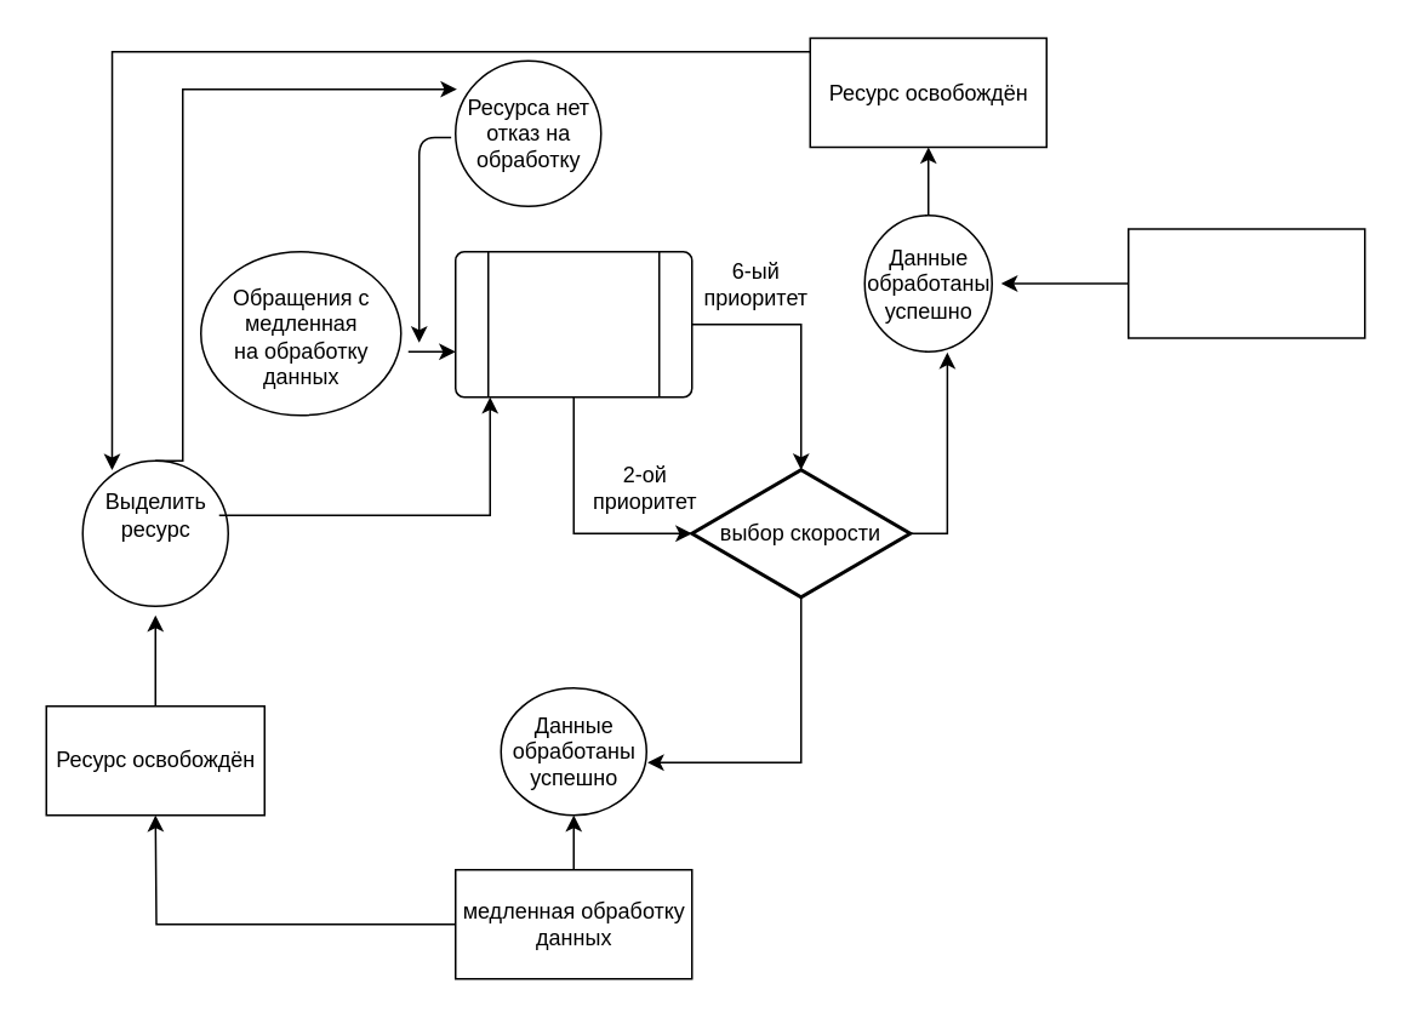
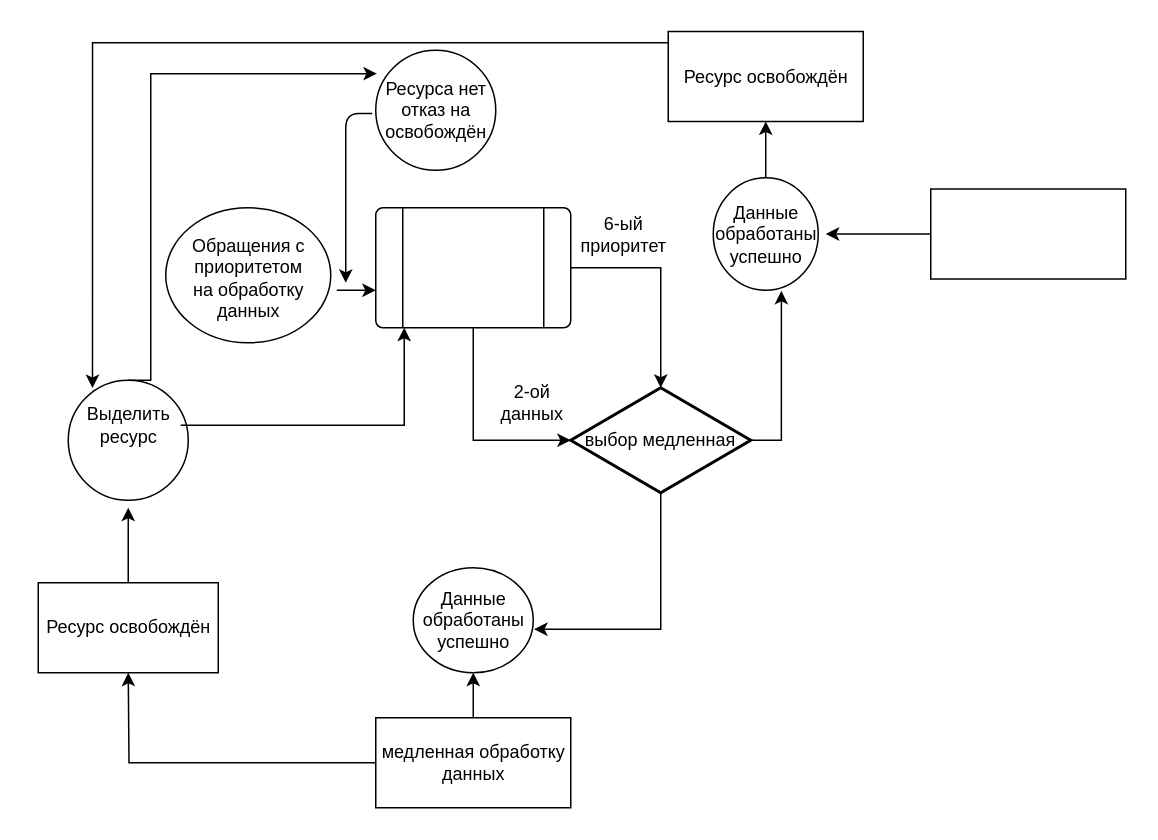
- <mxCell id="21" value="&lt;font style=&quot;vertical-align: inherit&quot;&gt;&lt;font style=&quot;vertical-align: inherit&quot;&gt;&lt;font style=&quot;vertical-align: inherit&quot;&gt;&lt;font style=&quot;vertical-align: inherit&quot;&gt;&lt;font style=&quot;vertical-align: inherit&quot;&gt;&lt;font style=&quot;vertical-align: inherit&quot;&gt;&lt;font style=&quot;vertical-align: inherit&quot;&gt;&lt;font style=&quot;vertical-align: inherit&quot;&gt;&lt;font style=&quot;vertical-align: inherit&quot;&gt;&lt;font style=&quot;vertical-align: inherit&quot;&gt;Ресурса нет&lt;br&gt;&lt;/font&gt;&lt;/font&gt;&lt;/font&gt;&lt;/font&gt;&lt;font style=&quot;vertical-align: inherit&quot;&gt;&lt;font style=&quot;vertical-align: inherit&quot;&gt;отказ на&lt;br&gt;&lt;/font&gt;&lt;/font&gt;&lt;font style=&quot;vertical-align: inherit&quot;&gt;&lt;font style=&quot;vertical-align: inherit&quot;&gt;обработку&lt;/font&gt;&lt;/font&gt;&lt;br&gt;&lt;/font&gt;&lt;/font&gt;&lt;/font&gt;&lt;/font&gt;&lt;/font&gt;&lt;/font&gt;" style="text;html=1;resizable=0;autosize=1;align=center;verticalAlign=middle;points=[];fillColor=none;strokeColor=none;rounded=0;" parent="1" vertex="1"><mxGeometry x="250" y="48" width="80" height="50" as="geometry" /></mxCell>
+ <mxCell id="21" value="&lt;font style=&quot;vertical-align: inherit&quot;&gt;&lt;font style=&quot;vertical-align: inherit&quot;&gt;&lt;font style=&quot;vertical-align: inherit&quot;&gt;&lt;font style=&quot;vertical-align: inherit&quot;&gt;&lt;font style=&quot;vertical-align: inherit&quot;&gt;&lt;font style=&quot;vertical-align: inherit&quot;&gt;&lt;font style=&quot;vertical-align: inherit&quot;&gt;&lt;font style=&quot;vertical-align: inherit&quot;&gt;&lt;font style=&quot;vertical-align: inherit&quot;&gt;&lt;font style=&quot;vertical-align: inherit&quot;&gt;Ресурса нет&lt;br&gt;&lt;/font&gt;&lt;/font&gt;&lt;/font&gt;&lt;/font&gt;&lt;font style=&quot;vertical-align: inherit&quot;&gt;&lt;font style=&quot;vertical-align: inherit&quot;&gt;отказ на&lt;br&gt;&lt;/font&gt;&lt;/font&gt;&lt;font style=&quot;vertical-align: inherit&quot;&gt;&lt;font style=&quot;vertical-align: inherit&quot;&gt;освобождён&lt;/font&gt;&lt;/font&gt;&lt;br&gt;&lt;/font&gt;&lt;/font&gt;&lt;/font&gt;&lt;/font&gt;&lt;/font&gt;&lt;/font&gt;" style="text;html=1;resizable=0;autosize=1;align=center;verticalAlign=middle;points=[];fillColor=none;strokeColor=none;rounded=0;" parent="1" vertex="1"><mxGeometry x="250" y="48" width="80" height="50" as="geometry" /></mxCell>
- <mxCell id="14" value="&lt;font style=&quot;vertical-align: inherit&quot;&gt;&lt;font style=&quot;vertical-align: inherit&quot;&gt;&lt;font style=&quot;vertical-align: inherit&quot;&gt;&lt;font style=&quot;vertical-align: inherit&quot;&gt;&lt;font style=&quot;vertical-align: inherit&quot;&gt;&lt;font style=&quot;vertical-align: inherit&quot;&gt;&lt;font style=&quot;vertical-align: inherit&quot;&gt;&lt;font style=&quot;vertical-align: inherit&quot;&gt;&lt;br&gt;&lt;font style=&quot;vertical-align: inherit&quot;&gt;&lt;font style=&quot;vertical-align: inherit&quot;&gt;&lt;font style=&quot;vertical-align: inherit&quot;&gt;&lt;font style=&quot;vertical-align: inherit&quot;&gt;&lt;font style=&quot;vertical-align: inherit&quot;&gt;&lt;font style=&quot;vertical-align: inherit&quot;&gt;&lt;font style=&quot;vertical-align: inherit&quot;&gt;&lt;/font&gt;&lt;br&gt;&lt;font style=&quot;vertical-align: inherit&quot;&gt;&lt;font style=&quot;vertical-align: inherit&quot;&gt;&lt;font style=&quot;vertical-align: inherit&quot;&gt;&lt;font style=&quot;vertical-align: inherit&quot;&gt;&lt;font style=&quot;vertical-align: inherit&quot;&gt;&lt;font style=&quot;vertical-align: inherit&quot;&gt;Обращения&amp;nbsp;&lt;/font&gt;&lt;/font&gt;&lt;/font&gt;&lt;/font&gt;&lt;/font&gt;&lt;font style=&quot;vertical-align: inherit&quot;&gt;&lt;font style=&quot;vertical-align: inherit&quot;&gt;&lt;font style=&quot;vertical-align: inherit&quot;&gt;&lt;font style=&quot;vertical-align: inherit&quot;&gt;&lt;font style=&quot;vertical-align: inherit&quot;&gt;с&lt;br&gt;&lt;/font&gt;&lt;/font&gt;&lt;/font&gt;&lt;/font&gt;&lt;/font&gt;&lt;font style=&quot;vertical-align: inherit&quot;&gt;&lt;font style=&quot;vertical-align: inherit&quot;&gt;&lt;font style=&quot;vertical-align: inherit&quot;&gt;&lt;font style=&quot;vertical-align: inherit&quot;&gt;&lt;font style=&quot;vertical-align: inherit&quot;&gt;медленная &lt;/font&gt;&lt;/font&gt;&lt;/font&gt;&lt;/font&gt;&lt;/font&gt;&lt;/font&gt;&lt;br&gt;&lt;font style=&quot;vertical-align: inherit&quot;&gt;&lt;font style=&quot;vertical-align: inherit&quot;&gt;&lt;font style=&quot;vertical-align: inherit&quot;&gt;&lt;font style=&quot;vertical-align: inherit&quot;&gt;&lt;font style=&quot;vertical-align: inherit&quot;&gt;&lt;font style=&quot;vertical-align: inherit&quot;&gt;на&amp;nbsp;&lt;/font&gt;&lt;/font&gt;&lt;/font&gt;&lt;/font&gt;&lt;/font&gt;&lt;/font&gt;&lt;/font&gt;&lt;/font&gt;&lt;/font&gt;&lt;/font&gt;&lt;/font&gt;&lt;/font&gt;&lt;/font&gt;&lt;/font&gt;&lt;font style=&quot;vertical-align: inherit&quot;&gt;&lt;font style=&quot;vertical-align: inherit&quot;&gt;&lt;font style=&quot;vertical-align: inherit&quot;&gt;&lt;font style=&quot;vertical-align: inherit&quot;&gt;&lt;font style=&quot;vertical-align: inherit&quot;&gt;&lt;font style=&quot;vertical-align: inherit&quot;&gt;&lt;font style=&quot;vertical-align: inherit&quot;&gt;&lt;font style=&quot;vertical-align: inherit&quot;&gt;&lt;font style=&quot;vertical-align: inherit&quot;&gt;&lt;font style=&quot;vertical-align: inherit&quot;&gt;&lt;font style=&quot;vertical-align: inherit&quot;&gt;&lt;font style=&quot;vertical-align: inherit&quot;&gt;&lt;font style=&quot;vertical-align: inherit&quot;&gt;&lt;font style=&quot;vertical-align: inherit&quot;&gt;обработку&lt;/font&gt;&lt;/font&gt;&lt;/font&gt;&lt;/font&gt;&lt;/font&gt;&lt;/font&gt;&lt;/font&gt;&lt;/font&gt;&lt;br&gt;&lt;/font&gt;&lt;/font&gt;&lt;/font&gt;&lt;/font&gt;&lt;/font&gt;&lt;/font&gt;&lt;font style=&quot;vertical-align: inherit&quot;&gt;&lt;font style=&quot;vertical-align: inherit&quot;&gt;&lt;font style=&quot;vertical-align: inherit&quot;&gt;&lt;font style=&quot;vertical-align: inherit&quot;&gt;&lt;font style=&quot;vertical-align: inherit&quot;&gt;&lt;font style=&quot;vertical-align: inherit&quot;&gt;&lt;font style=&quot;vertical-align: inherit&quot;&gt;&lt;font style=&quot;vertical-align: inherit&quot;&gt;&lt;font style=&quot;vertical-align: inherit&quot;&gt;&lt;font style=&quot;vertical-align: inherit&quot;&gt;данных&lt;/font&gt;&lt;/font&gt;&lt;/font&gt;&lt;/font&gt;&lt;/font&gt;&lt;/font&gt;&lt;/font&gt;&lt;/font&gt;&lt;/font&gt;&lt;/font&gt;&lt;br&gt;&lt;br&gt;&lt;/font&gt;&lt;/font&gt;&lt;/font&gt;&lt;/font&gt;&lt;/font&gt;&lt;/font&gt;" style="text;html=1;resizable=0;autosize=1;align=center;verticalAlign=middle;points=[];fillColor=none;strokeColor=none;rounded=0;" parent="1" vertex="1"><mxGeometry x="120" y="128" width="90" height="100" as="geometry" /></mxCell>
+ <mxCell id="14" value="&lt;font style=&quot;vertical-align: inherit&quot;&gt;&lt;font style=&quot;vertical-align: inherit&quot;&gt;&lt;font style=&quot;vertical-align: inherit&quot;&gt;&lt;font style=&quot;vertical-align: inherit&quot;&gt;&lt;font style=&quot;vertical-align: inherit&quot;&gt;&lt;font style=&quot;vertical-align: inherit&quot;&gt;&lt;font style=&quot;vertical-align: inherit&quot;&gt;&lt;font style=&quot;vertical-align: inherit&quot;&gt;&lt;br&gt;&lt;font style=&quot;vertical-align: inherit&quot;&gt;&lt;font style=&quot;vertical-align: inherit&quot;&gt;&lt;font style=&quot;vertical-align: inherit&quot;&gt;&lt;font style=&quot;vertical-align: inherit&quot;&gt;&lt;font style=&quot;vertical-align: inherit&quot;&gt;&lt;font style=&quot;vertical-align: inherit&quot;&gt;&lt;font style=&quot;vertical-align: inherit&quot;&gt;&lt;/font&gt;&lt;br&gt;&lt;font style=&quot;vertical-align: inherit&quot;&gt;&lt;font style=&quot;vertical-align: inherit&quot;&gt;&lt;font style=&quot;vertical-align: inherit&quot;&gt;&lt;font style=&quot;vertical-align: inherit&quot;&gt;&lt;font style=&quot;vertical-align: inherit&quot;&gt;&lt;font style=&quot;vertical-align: inherit&quot;&gt;Обращения&amp;nbsp;&lt;/font&gt;&lt;/font&gt;&lt;/font&gt;&lt;/font&gt;&lt;/font&gt;&lt;font style=&quot;vertical-align: inherit&quot;&gt;&lt;font style=&quot;vertical-align: inherit&quot;&gt;&lt;font style=&quot;vertical-align: inherit&quot;&gt;&lt;font style=&quot;vertical-align: inherit&quot;&gt;&lt;font style=&quot;vertical-align: inherit&quot;&gt;с&lt;br&gt;&lt;/font&gt;&lt;/font&gt;&lt;/font&gt;&lt;/font&gt;&lt;/font&gt;&lt;font style=&quot;vertical-align: inherit&quot;&gt;&lt;font style=&quot;vertical-align: inherit&quot;&gt;&lt;font style=&quot;vertical-align: inherit&quot;&gt;&lt;font style=&quot;vertical-align: inherit&quot;&gt;&lt;font style=&quot;vertical-align: inherit&quot;&gt;приоритетом &lt;/font&gt;&lt;/font&gt;&lt;/font&gt;&lt;/font&gt;&lt;/font&gt;&lt;/font&gt;&lt;br&gt;&lt;font style=&quot;vertical-align: inherit&quot;&gt;&lt;font style=&quot;vertical-align: inherit&quot;&gt;&lt;font style=&quot;vertical-align: inherit&quot;&gt;&lt;font style=&quot;vertical-align: inherit&quot;&gt;&lt;font style=&quot;vertical-align: inherit&quot;&gt;&lt;font style=&quot;vertical-align: inherit&quot;&gt;на&amp;nbsp;&lt;/font&gt;&lt;/font&gt;&lt;/font&gt;&lt;/font&gt;&lt;/font&gt;&lt;/font&gt;&lt;/font&gt;&lt;/font&gt;&lt;/font&gt;&lt;/font&gt;&lt;/font&gt;&lt;/font&gt;&lt;/font&gt;&lt;/font&gt;&lt;font style=&quot;vertical-align: inherit&quot;&gt;&lt;font style=&quot;vertical-align: inherit&quot;&gt;&lt;font style=&quot;vertical-align: inherit&quot;&gt;&lt;font style=&quot;vertical-align: inherit&quot;&gt;&lt;font style=&quot;vertical-align: inherit&quot;&gt;&lt;font style=&quot;vertical-align: inherit&quot;&gt;&lt;font style=&quot;vertical-align: inherit&quot;&gt;&lt;font style=&quot;vertical-align: inherit&quot;&gt;&lt;font style=&quot;vertical-align: inherit&quot;&gt;&lt;font style=&quot;vertical-align: inherit&quot;&gt;&lt;font style=&quot;vertical-align: inherit&quot;&gt;&lt;font style=&quot;vertical-align: inherit&quot;&gt;&lt;font style=&quot;vertical-align: inherit&quot;&gt;&lt;font style=&quot;vertical-align: inherit&quot;&gt;обработку&lt;/font&gt;&lt;/font&gt;&lt;/font&gt;&lt;/font&gt;&lt;/font&gt;&lt;/font&gt;&lt;/font&gt;&lt;/font&gt;&lt;br&gt;&lt;/font&gt;&lt;/font&gt;&lt;/font&gt;&lt;/font&gt;&lt;/font&gt;&lt;/font&gt;&lt;font style=&quot;vertical-align: inherit&quot;&gt;&lt;font style=&quot;vertical-align: inherit&quot;&gt;&lt;font style=&quot;vertical-align: inherit&quot;&gt;&lt;font style=&quot;vertical-align: inherit&quot;&gt;&lt;font style=&quot;vertical-align: inherit&quot;&gt;&lt;font style=&quot;vertical-align: inherit&quot;&gt;&lt;font style=&quot;vertical-align: inherit&quot;&gt;&lt;font style=&quot;vertical-align: inherit&quot;&gt;&lt;font style=&quot;vertical-align: inherit&quot;&gt;&lt;font style=&quot;vertical-align: inherit&quot;&gt;данных&lt;/font&gt;&lt;/font&gt;&lt;/font&gt;&lt;/font&gt;&lt;/font&gt;&lt;/font&gt;&lt;/font&gt;&lt;/font&gt;&lt;/font&gt;&lt;/font&gt;&lt;br&gt;&lt;br&gt;&lt;/font&gt;&lt;/font&gt;&lt;/font&gt;&lt;/font&gt;&lt;/font&gt;&lt;/font&gt;" style="text;html=1;resizable=0;autosize=1;align=center;verticalAlign=middle;points=[];fillColor=none;strokeColor=none;rounded=0;" parent="1" vertex="1"><mxGeometry x="120" y="128" width="90" height="100" as="geometry" /></mxCell>
- <mxCell id="34" value="&lt;font style=&quot;vertical-align: inherit&quot;&gt;&lt;font style=&quot;vertical-align: inherit&quot;&gt;&lt;font style=&quot;vertical-align: inherit&quot;&gt;&lt;font style=&quot;vertical-align: inherit&quot;&gt;&lt;font style=&quot;vertical-align: inherit&quot;&gt;&lt;font style=&quot;vertical-align: inherit&quot;&gt;&lt;font style=&quot;vertical-align: inherit&quot;&gt;&lt;font style=&quot;vertical-align: inherit&quot;&gt;&lt;font style=&quot;vertical-align: inherit&quot;&gt;&lt;font style=&quot;vertical-align: inherit&quot;&gt;2-ой&lt;/font&gt;&lt;/font&gt;&lt;br&gt;&lt;/font&gt;&lt;/font&gt;&lt;font style=&quot;vertical-align: inherit&quot;&gt;&lt;font style=&quot;vertical-align: inherit&quot;&gt;&lt;font style=&quot;vertical-align: inherit&quot;&gt;&lt;font style=&quot;vertical-align: inherit&quot;&gt;приоритет&lt;/font&gt;&lt;/font&gt;&lt;/font&gt;&lt;/font&gt;&lt;br&gt;&lt;/font&gt;&lt;/font&gt;&lt;/font&gt;&lt;/font&gt;&lt;/font&gt;&lt;/font&gt;" style="text;html=1;resizable=0;autosize=1;align=center;verticalAlign=middle;points=[];fillColor=none;strokeColor=none;rounded=0;" parent="1" vertex="1"><mxGeometry x="319" y="253" width="70" height="30" as="geometry" /></mxCell>
+ <mxCell id="34" value="&lt;font style=&quot;vertical-align: inherit&quot;&gt;&lt;font style=&quot;vertical-align: inherit&quot;&gt;&lt;font style=&quot;vertical-align: inherit&quot;&gt;&lt;font style=&quot;vertical-align: inherit&quot;&gt;&lt;font style=&quot;vertical-align: inherit&quot;&gt;&lt;font style=&quot;vertical-align: inherit&quot;&gt;&lt;font style=&quot;vertical-align: inherit&quot;&gt;&lt;font style=&quot;vertical-align: inherit&quot;&gt;&lt;font style=&quot;vertical-align: inherit&quot;&gt;&lt;font style=&quot;vertical-align: inherit&quot;&gt;2-ой&lt;/font&gt;&lt;/font&gt;&lt;br&gt;&lt;/font&gt;&lt;/font&gt;&lt;font style=&quot;vertical-align: inherit&quot;&gt;&lt;font style=&quot;vertical-align: inherit&quot;&gt;&lt;font style=&quot;vertical-align: inherit&quot;&gt;&lt;font style=&quot;vertical-align: inherit&quot;&gt;данных&lt;/font&gt;&lt;/font&gt;&lt;/font&gt;&lt;/font&gt;&lt;br&gt;&lt;/font&gt;&lt;/font&gt;&lt;/font&gt;&lt;/font&gt;&lt;/font&gt;&lt;/font&gt;" style="text;html=1;resizable=0;autosize=1;align=center;verticalAlign=middle;points=[];fillColor=none;strokeColor=none;rounded=0;" parent="1" vertex="1"><mxGeometry x="319" y="253" width="70" height="30" as="geometry" /></mxCell>
- <mxCell id="8" value="&lt;font style=&quot;vertical-align: inherit&quot;&gt;&lt;font style=&quot;vertical-align: inherit&quot;&gt;выбор скорости&lt;/font&gt;&lt;/font&gt;" style="strokeWidth=2;html=1;shape=mxgraph.flowchart.decision;whiteSpace=wrap;" parent="1" vertex="1"><mxGeometry x="380" y="258" width="120" height="70" as="geometry" /></mxCell>
+ <mxCell id="8" value="&lt;font style=&quot;vertical-align: inherit&quot;&gt;&lt;font style=&quot;vertical-align: inherit&quot;&gt;выбор медленная&lt;/font&gt;&lt;/font&gt;" style="strokeWidth=2;html=1;shape=mxgraph.flowchart.decision;whiteSpace=wrap;" parent="1" vertex="1"><mxGeometry x="380" y="258" width="120" height="70" as="geometry" /></mxCell>
